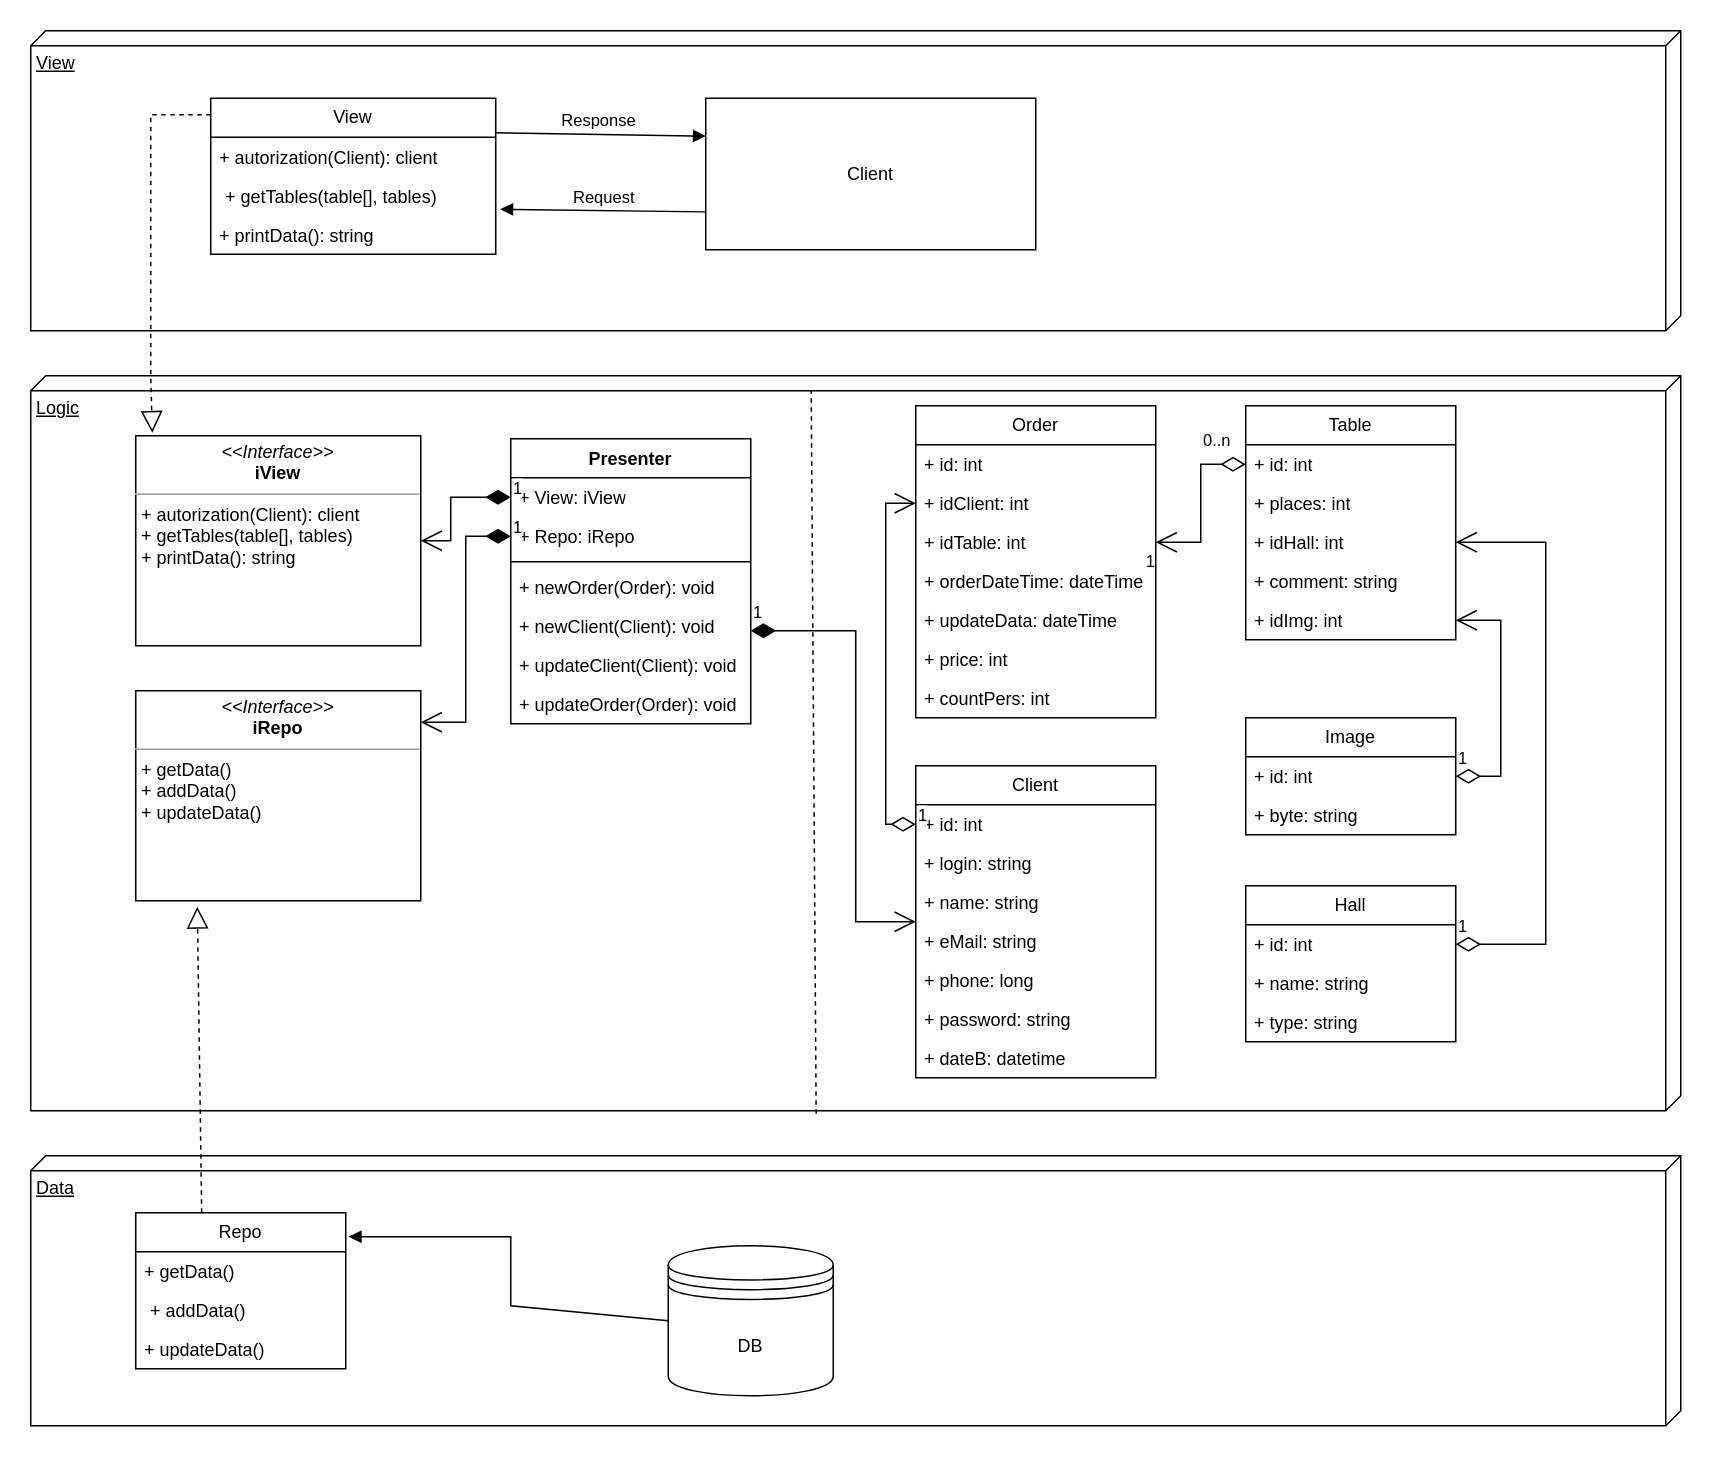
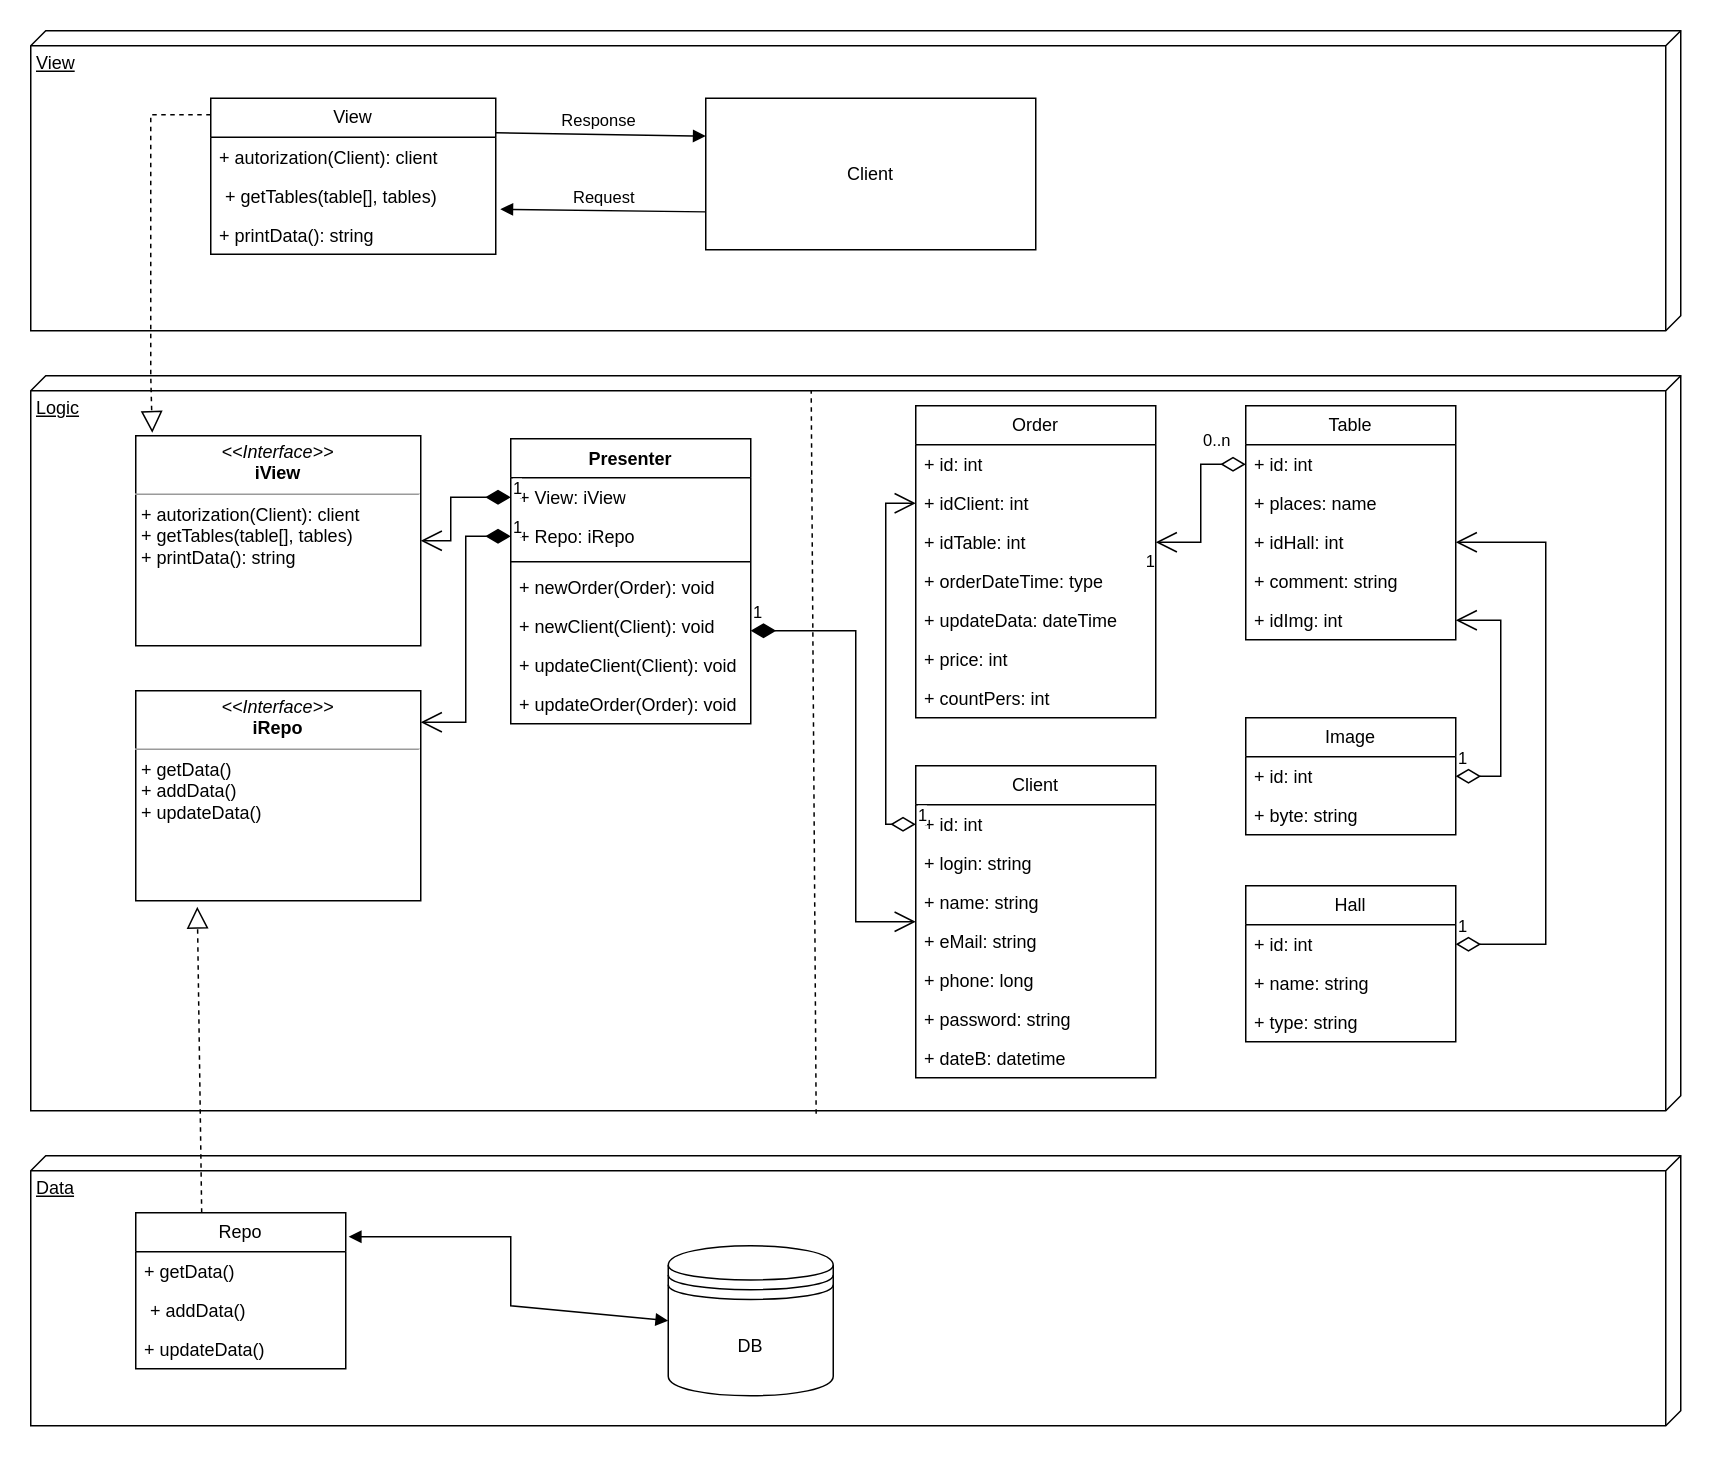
- <mxCell id="26" value="+ places: int" style="text;strokeColor=none;fillColor=none;align=left;verticalAlign=top;spacingLeft=4;spacingRight=4;overflow=hidden;rotatable=0;points=[[0,0.5],[1,0.5]];portConstraint=eastwest;whiteSpace=wrap;html=1;" vertex="1" parent="24"><mxGeometry y="52" width="140" height="26" as="geometry" /></mxCell>
+ <mxCell id="26" value="+ places: name" style="text;strokeColor=none;fillColor=none;align=left;verticalAlign=top;spacingLeft=4;spacingRight=4;overflow=hidden;rotatable=0;points=[[0,0.5],[1,0.5]];portConstraint=eastwest;whiteSpace=wrap;html=1;" vertex="1" parent="24"><mxGeometry y="52" width="140" height="26" as="geometry" /></mxCell>
- <mxCell id="20" value="+ orderDateTime: dateTime" style="text;strokeColor=none;fillColor=none;align=left;verticalAlign=top;spacingLeft=4;spacingRight=4;overflow=hidden;rotatable=0;points=[[0,0.5],[1,0.5]];portConstraint=eastwest;whiteSpace=wrap;html=1;" vertex="1" parent="16"><mxGeometry y="104" width="160" height="26" as="geometry" /></mxCell>
+ <mxCell id="20" value="+ orderDateTime: type" style="text;strokeColor=none;fillColor=none;align=left;verticalAlign=top;spacingLeft=4;spacingRight=4;overflow=hidden;rotatable=0;points=[[0,0.5],[1,0.5]];portConstraint=eastwest;whiteSpace=wrap;html=1;" vertex="1" parent="16"><mxGeometry y="104" width="160" height="26" as="geometry" /></mxCell>
- <mxCell id="68" value="" style="endArrow=none;startArrow=block;endFill=1;startFill=1;html=1;rounded=0;exitX=1.014;exitY=0.154;exitDx=0;exitDy=0;exitPerimeter=0;entryX=0;entryY=0.5;entryDx=0;entryDy=0;" edge="1" parent="1" source="10" target="9"><mxGeometry width="160" relative="1" as="geometry"><mxPoint x="500" y="980" as="sourcePoint" /><mxPoint x="660" y="980" as="targetPoint" /><Array as="points"><mxPoint x="340" y="824" /><mxPoint x="340" y="870" /></Array></mxGeometry></mxCell>
+ <mxCell id="68" value="" style="endArrow=block;startArrow=block;endFill=1;startFill=1;html=1;rounded=0;exitX=1.014;exitY=0.154;exitDx=0;exitDy=0;exitPerimeter=0;entryX=0;entryY=0.5;entryDx=0;entryDy=0;" edge="1" parent="1" source="10" target="9"><mxGeometry width="160" relative="1" as="geometry"><mxPoint x="500" y="980" as="sourcePoint" /><mxPoint x="660" y="980" as="targetPoint" /><Array as="points"><mxPoint x="340" y="824" /><mxPoint x="340" y="870" /></Array></mxGeometry></mxCell>
